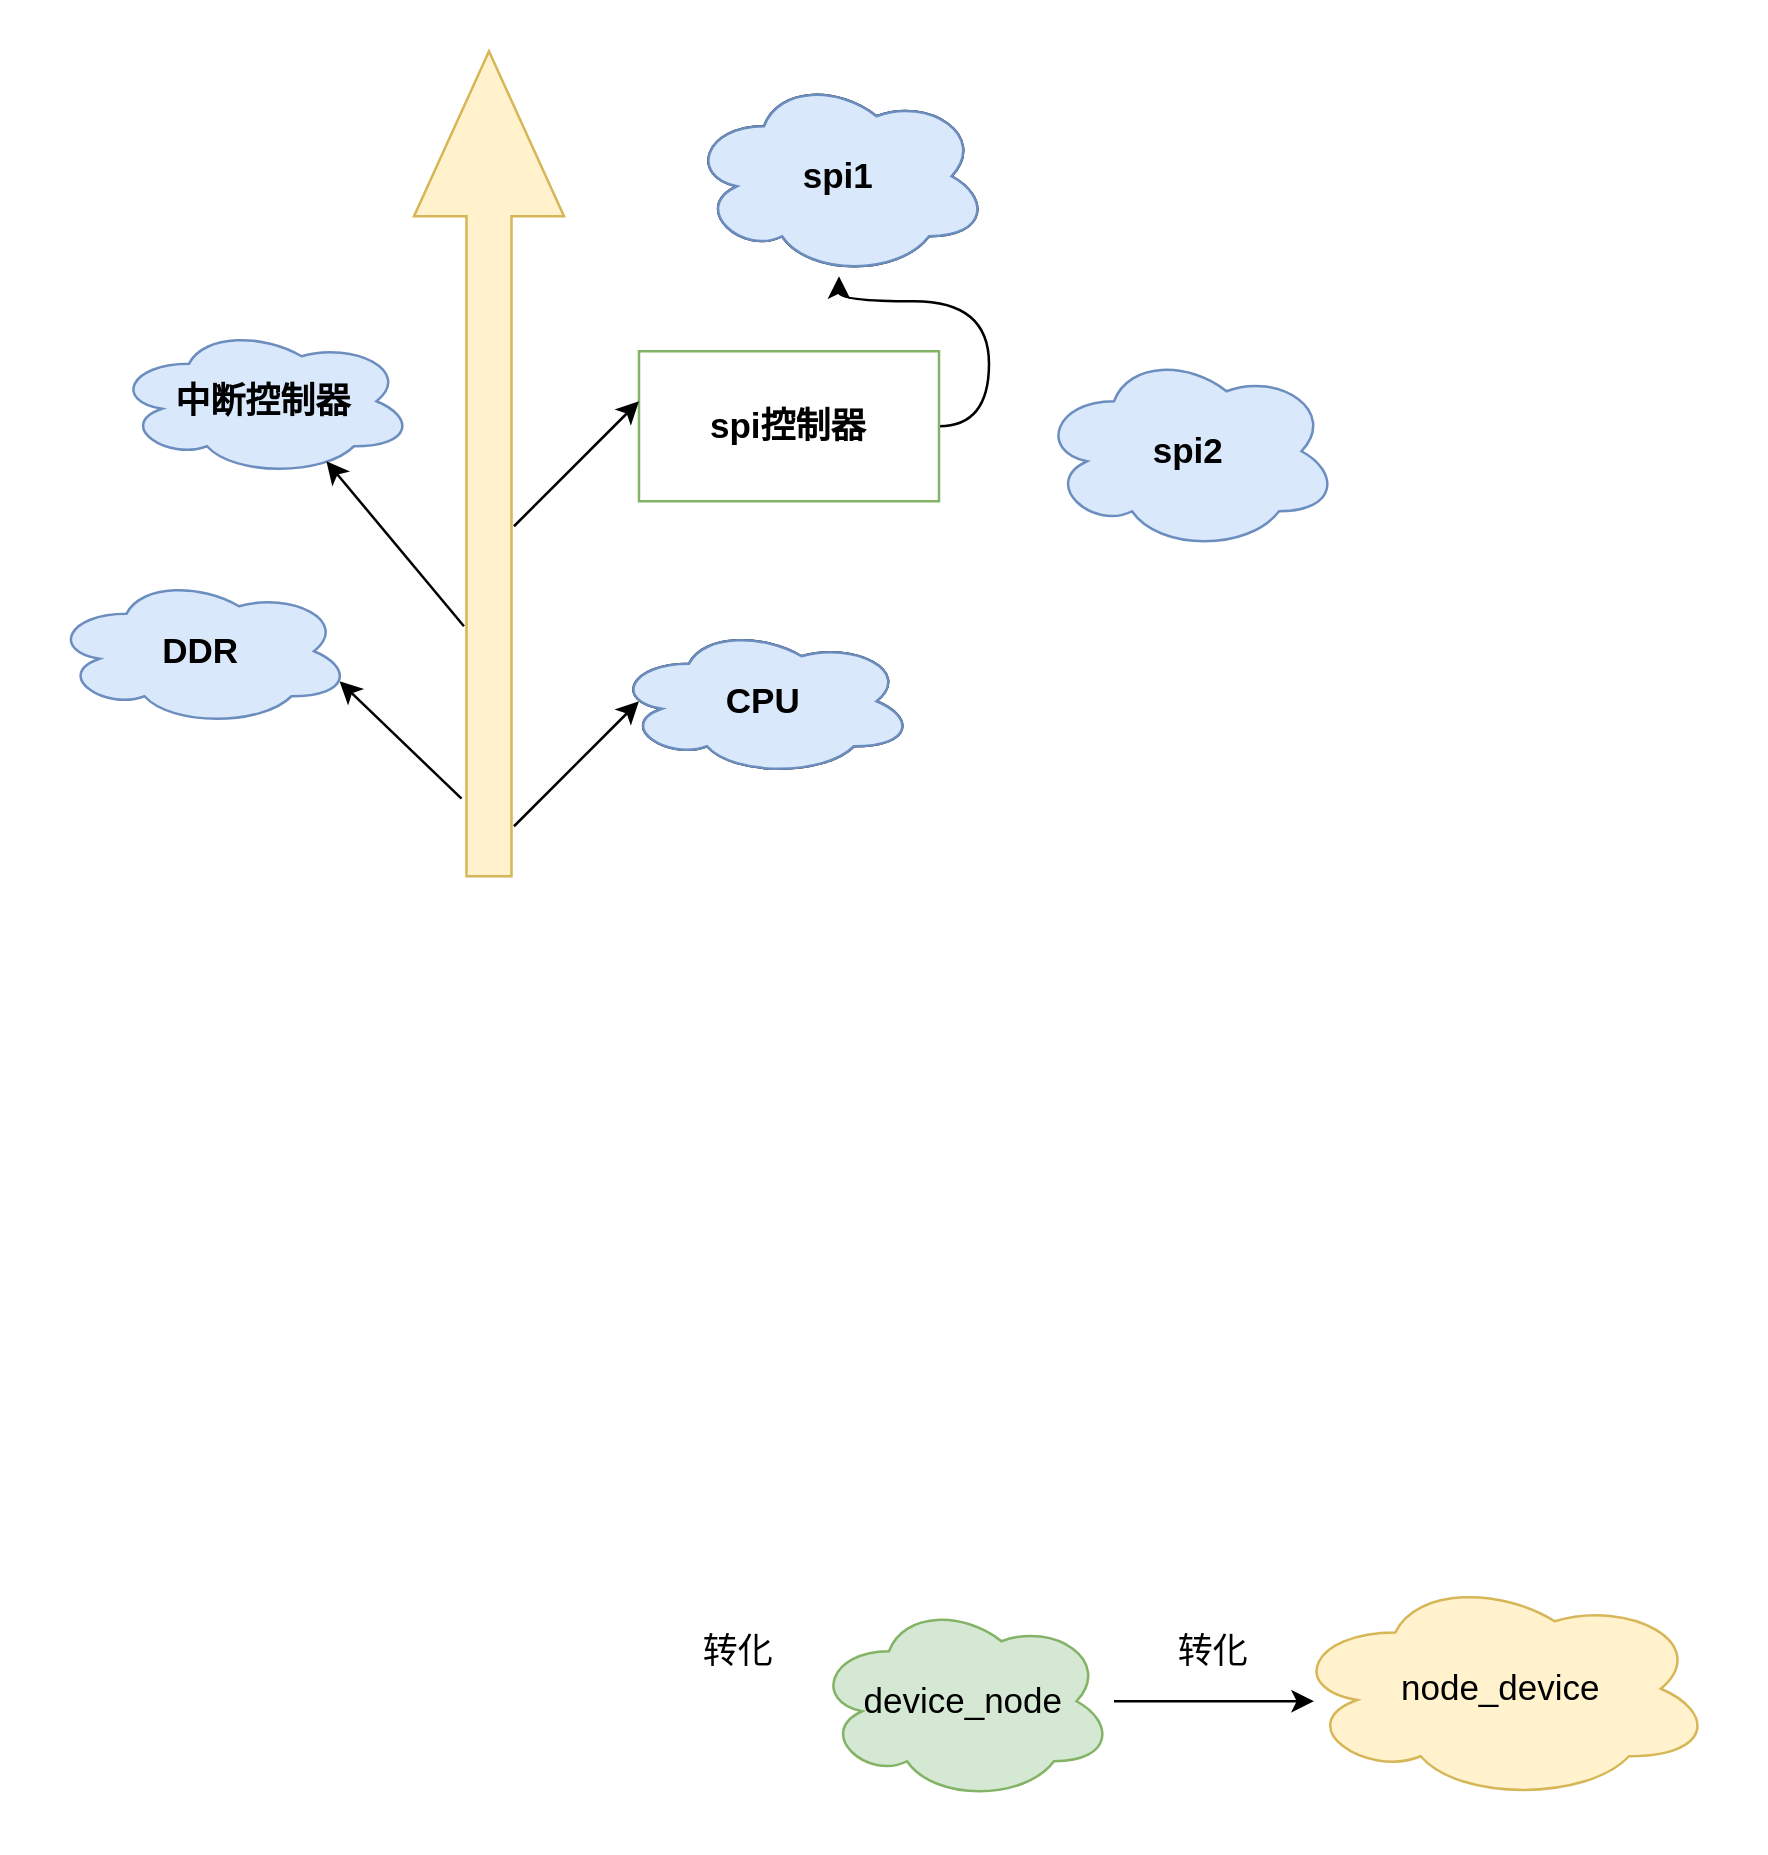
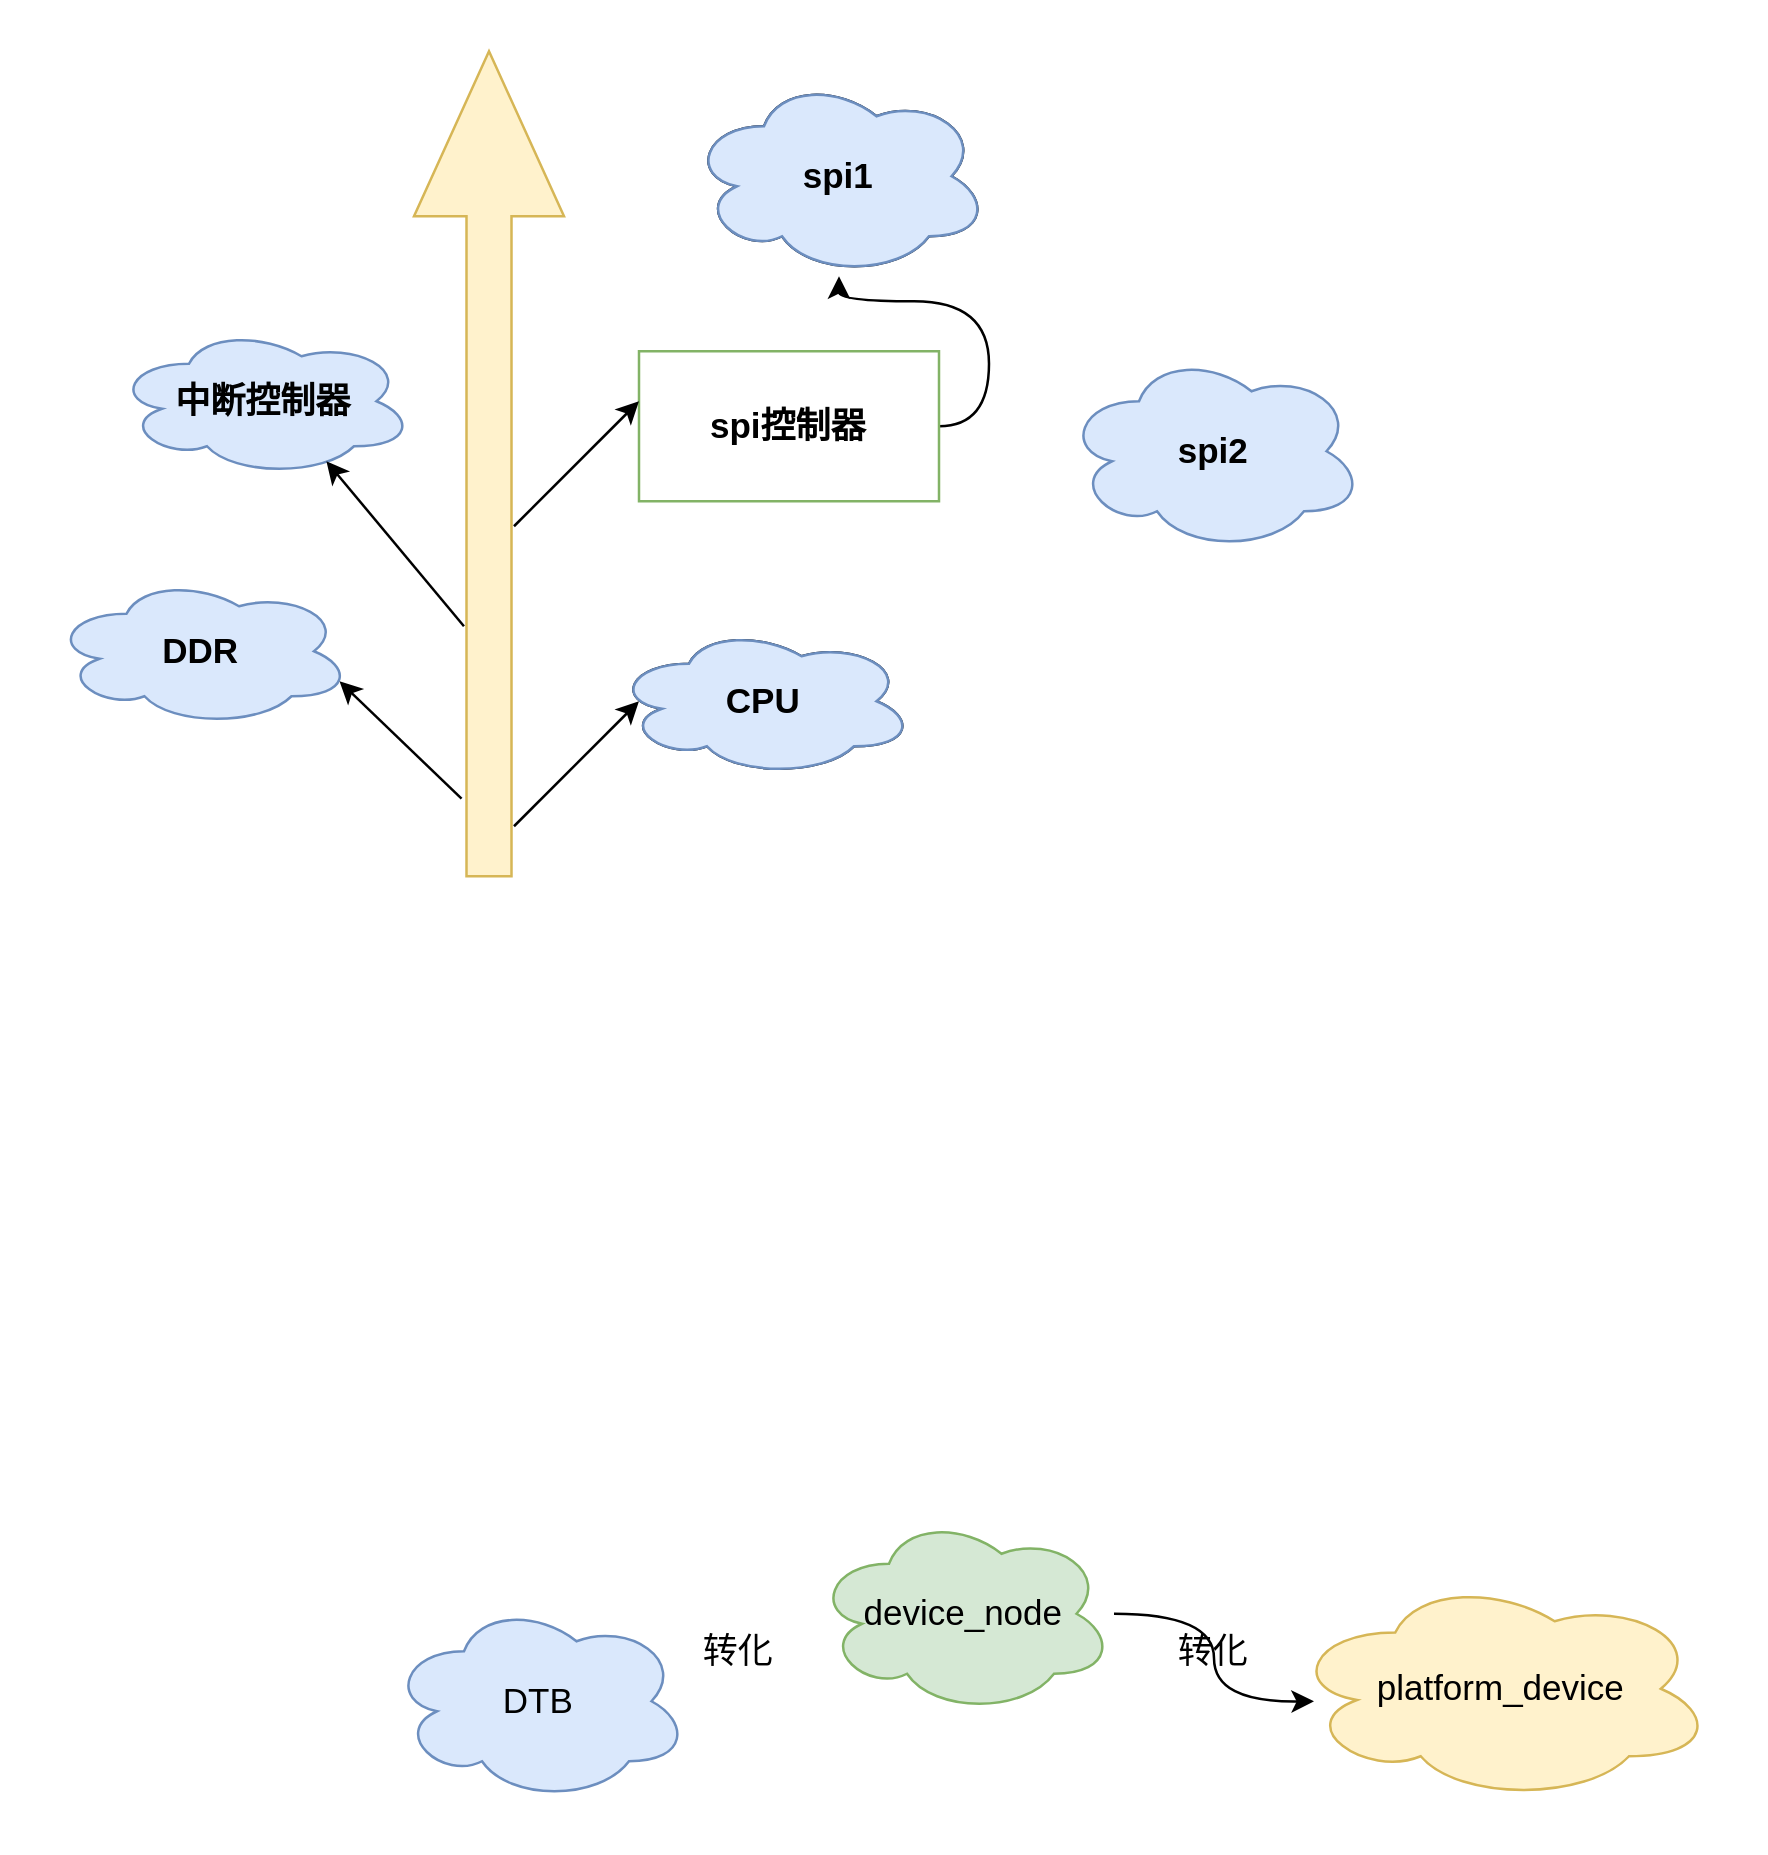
- <mxCell id="9" value="spi2" style="ellipse;shape=cloud;whiteSpace=wrap;html=1;fillColor=#dae8fc;strokeColor=#6c8ebf;fontStyle=1;fontSize=14;" vertex="1" parent="1"><mxGeometry x="415" y="140" width="120" height="80" as="geometry" /></mxCell>
+ <mxCell id="9" value="spi2" style="ellipse;shape=cloud;whiteSpace=wrap;html=1;fillColor=#dae8fc;strokeColor=#6c8ebf;fontStyle=1;fontSize=14;" vertex="1" parent="1"><mxGeometry x="425" y="140" width="120" height="80" as="geometry" /></mxCell>
- <mxCell id="19" value="node_device" style="ellipse;shape=cloud;whiteSpace=wrap;html=1;fontSize=14;fillColor=#fff2cc;strokeColor=#d6b656;" vertex="1" parent="1"><mxGeometry x="515" y="630" width="170" height="90" as="geometry" /></mxCell>
+ <mxCell id="19" value="platform_device" style="ellipse;shape=cloud;whiteSpace=wrap;html=1;fontSize=14;fillColor=#fff2cc;strokeColor=#d6b656;" vertex="1" parent="1"><mxGeometry x="515" y="630" width="170" height="90" as="geometry" /></mxCell>
+ <mxCell id="16" value="DTB" style="ellipse;shape=cloud;whiteSpace=wrap;html=1;fontSize=14;fillColor=#dae8fc;strokeColor=#6c8ebf;" vertex="1" parent="1"><mxGeometry x="155" y="640" width="120" height="80" as="geometry" /></mxCell>
- <mxCell id="18" value="device_node" style="ellipse;shape=cloud;whiteSpace=wrap;html=1;fontSize=14;fillColor=#d5e8d4;strokeColor=#82b366;" vertex="1" parent="1"><mxGeometry x="325" y="640" width="120" height="80" as="geometry" /></mxCell>
+ <mxCell id="18" value="device_node" style="ellipse;shape=cloud;whiteSpace=wrap;html=1;fontSize=14;fillColor=#d5e8d4;strokeColor=#82b366;" vertex="1" parent="1"><mxGeometry x="325" y="605" width="120" height="80" as="geometry" /></mxCell>
